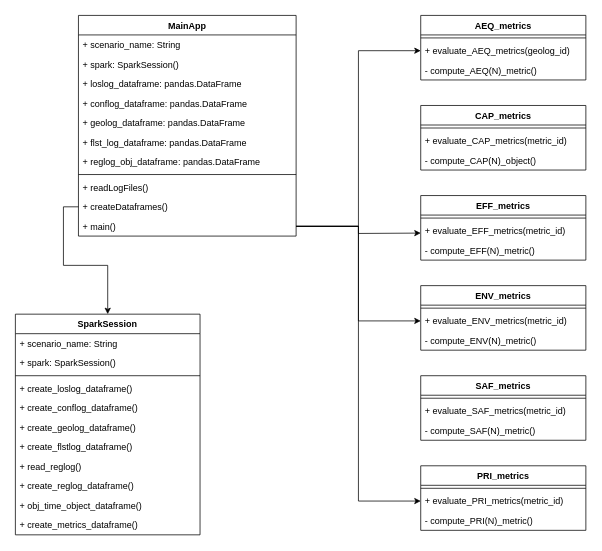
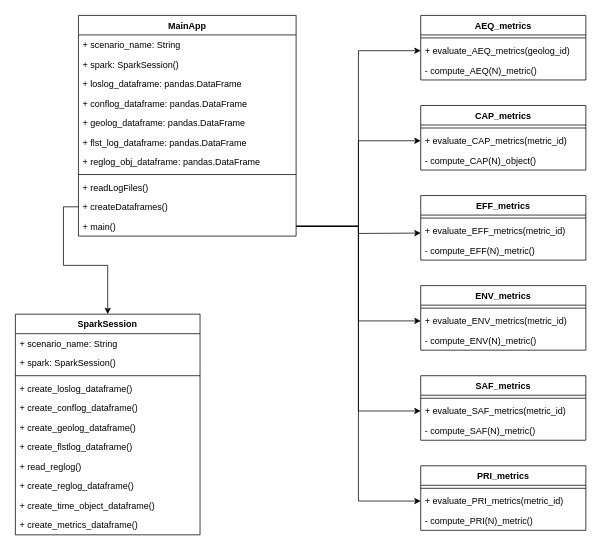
+ <mxCell id="51" style="edgeStyle=orthogonalEdgeStyle;rounded=0;orthogonalLoop=1;jettySize=auto;html=1;exitX=1;exitY=0.5;exitDx=0;exitDy=0;entryX=0;entryY=0.5;entryDx=0;entryDy=0;" parent="1" source="13" target="32" edge="1"><mxGeometry relative="1" as="geometry" /></mxCell>
+ <mxCell id="54" style="edgeStyle=orthogonalEdgeStyle;rounded=0;orthogonalLoop=1;jettySize=auto;html=1;exitX=1;exitY=0.5;exitDx=0;exitDy=0;entryX=0;entryY=0.5;entryDx=0;entryDy=0;" parent="1" source="13" target="44" edge="1"><mxGeometry relative="1" as="geometry" /></mxCell>
- <mxCell id="24" value="+ obj_time_object_dataframe()" style="text;strokeColor=none;fillColor=none;align=left;verticalAlign=top;spacingLeft=4;spacingRight=4;overflow=hidden;rotatable=0;points=[[0,0.5],[1,0.5]];portConstraint=eastwest;" parent="14" vertex="1"><mxGeometry y="242" width="246" height="26" as="geometry" /></mxCell>
+ <mxCell id="24" value="+ create_time_object_dataframe()" style="text;strokeColor=none;fillColor=none;align=left;verticalAlign=top;spacingLeft=4;spacingRight=4;overflow=hidden;rotatable=0;points=[[0,0.5],[1,0.5]];portConstraint=eastwest;" parent="14" vertex="1"><mxGeometry y="242" width="246" height="26" as="geometry" /></mxCell>
